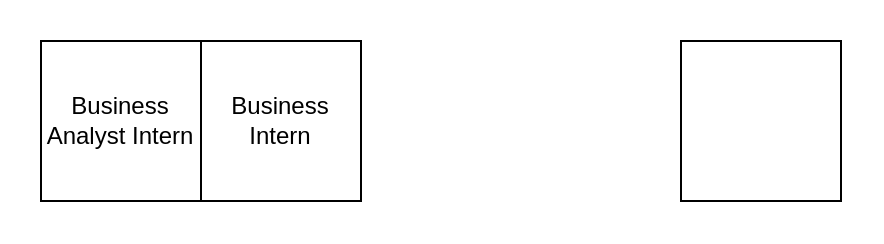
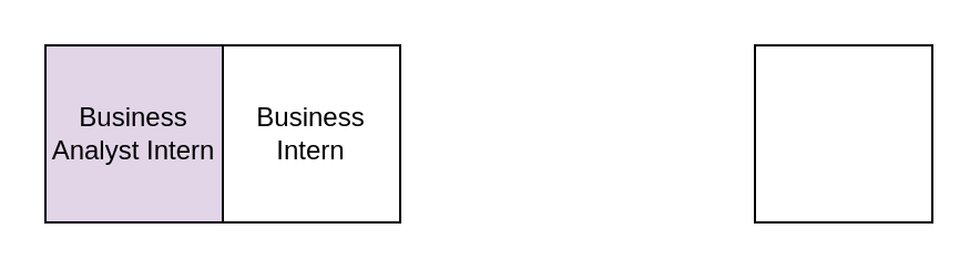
- <mxCell id="2" value="Business Analyst Intern" style="whiteSpace=wrap;html=1;aspect=fixed;" vertex="1" parent="1"><mxGeometry x="20" y="20" width="80" height="80" as="geometry" /></mxCell>
+ <mxCell id="2" value="Business Analyst Intern" style="whiteSpace=wrap;html=1;aspect=fixed;fillColor=#e1d5e7;" vertex="1" parent="1"><mxGeometry x="20" y="20" width="80" height="80" as="geometry" /></mxCell>
